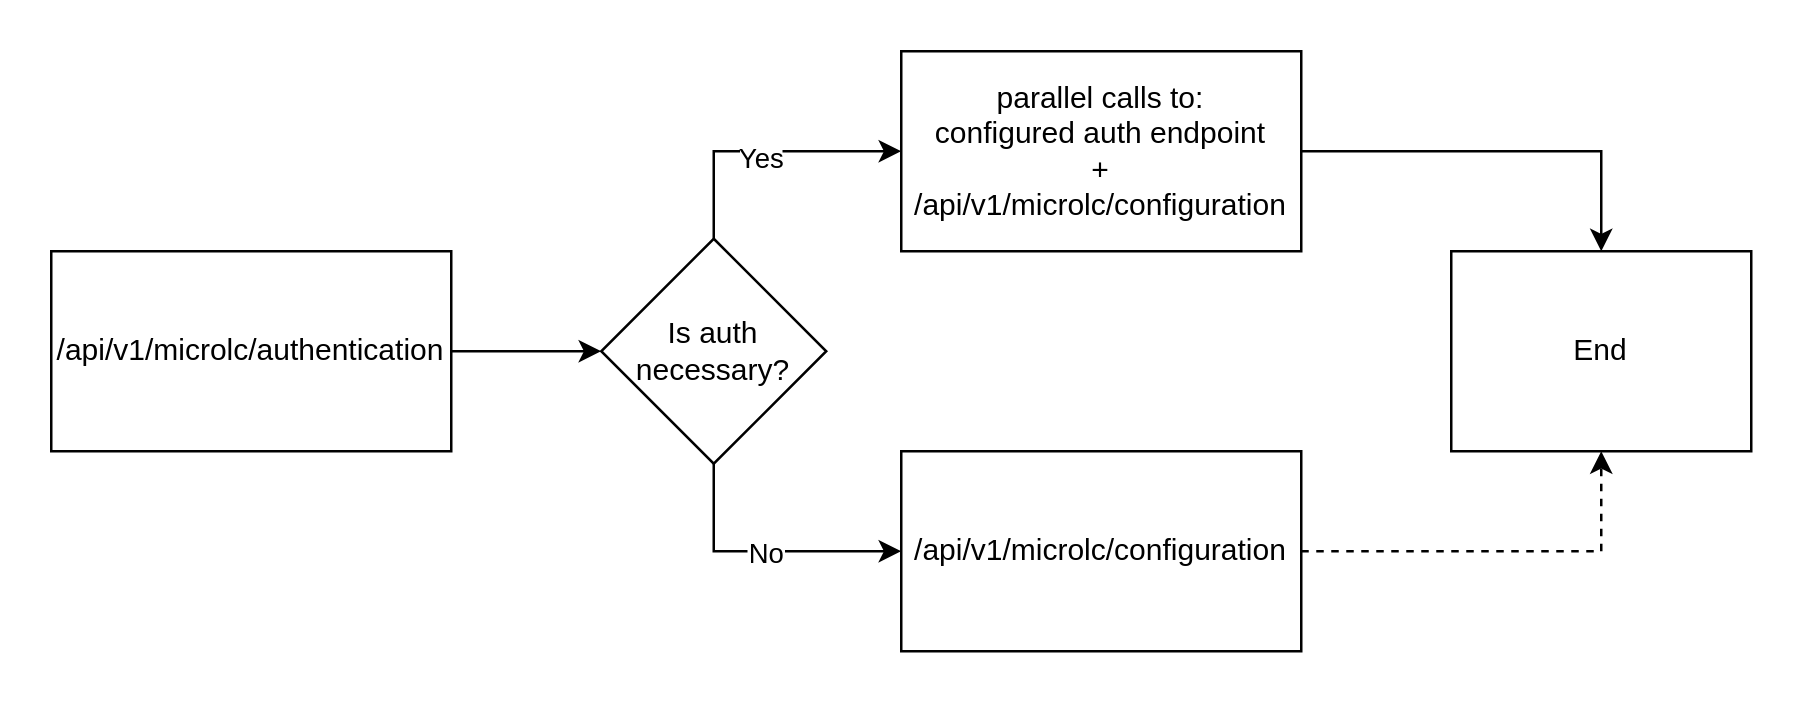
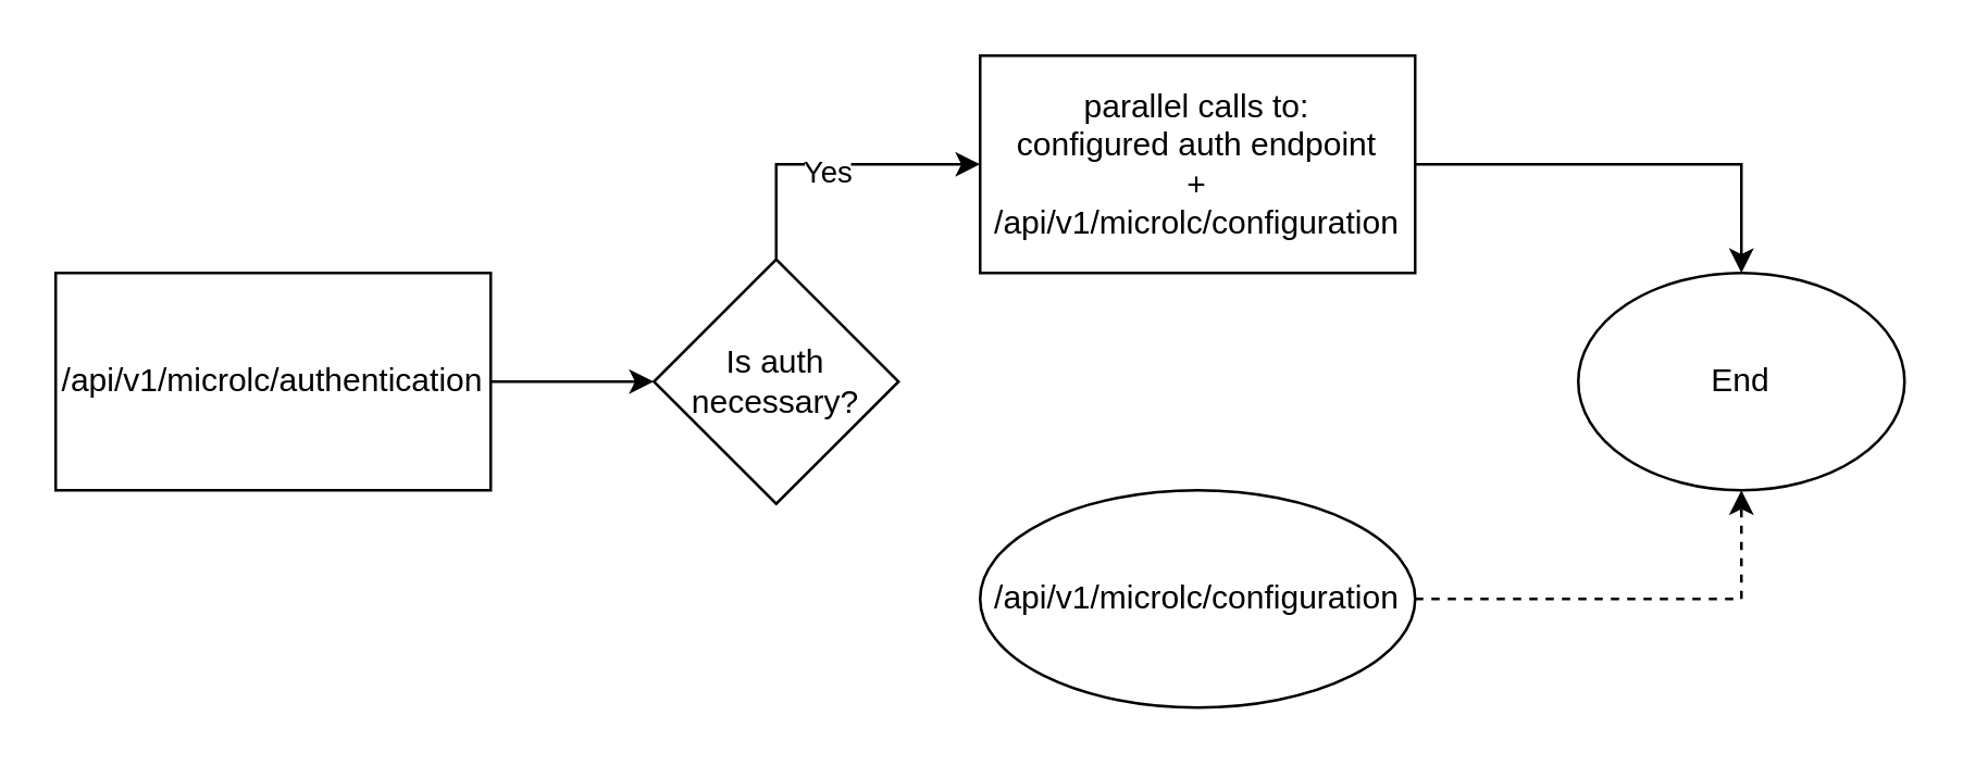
- <mxCell id="13" value="End" style="whiteSpace=wrap;html=1;rounded=0;" parent="1" vertex="1"><mxGeometry x="580" y="100" width="120" height="80" as="geometry" /></mxCell>
+ <mxCell id="13" value="End" style="ellipse;whiteSpace=wrap;html=1;" parent="1" vertex="1"><mxGeometry x="580" y="100" width="120" height="80" as="geometry" /></mxCell>
- <mxCell id="4" style="edgeStyle=orthogonalEdgeStyle;rounded=0;orthogonalLoop=1;jettySize=auto;html=1;exitX=0.5;exitY=1;exitDx=0;exitDy=0;" parent="1" source="8" target="10" edge="1"><mxGeometry relative="1" as="geometry" /></mxCell>
- <mxCell id="5" value="No" style="edgeLabel;html=1;align=center;verticalAlign=middle;resizable=0;points=[];" parent="4" vertex="1" connectable="0"><mxGeometry relative="1" as="geometry"><mxPoint as="offset" /></mxGeometry></mxCell>
- <mxCell id="10" value="/api/v1/microlc/configuration" style="rounded=0;whiteSpace=wrap;html=1;" parent="1" vertex="1"><mxGeometry x="360" y="180" width="160" height="80" as="geometry" /></mxCell>
+ <mxCell id="10" value="/api/v1/microlc/configuration" style="ellipse;whiteSpace=wrap;html=1;" parent="1" vertex="1"><mxGeometry x="360" y="180" width="160" height="80" as="geometry" /></mxCell>
